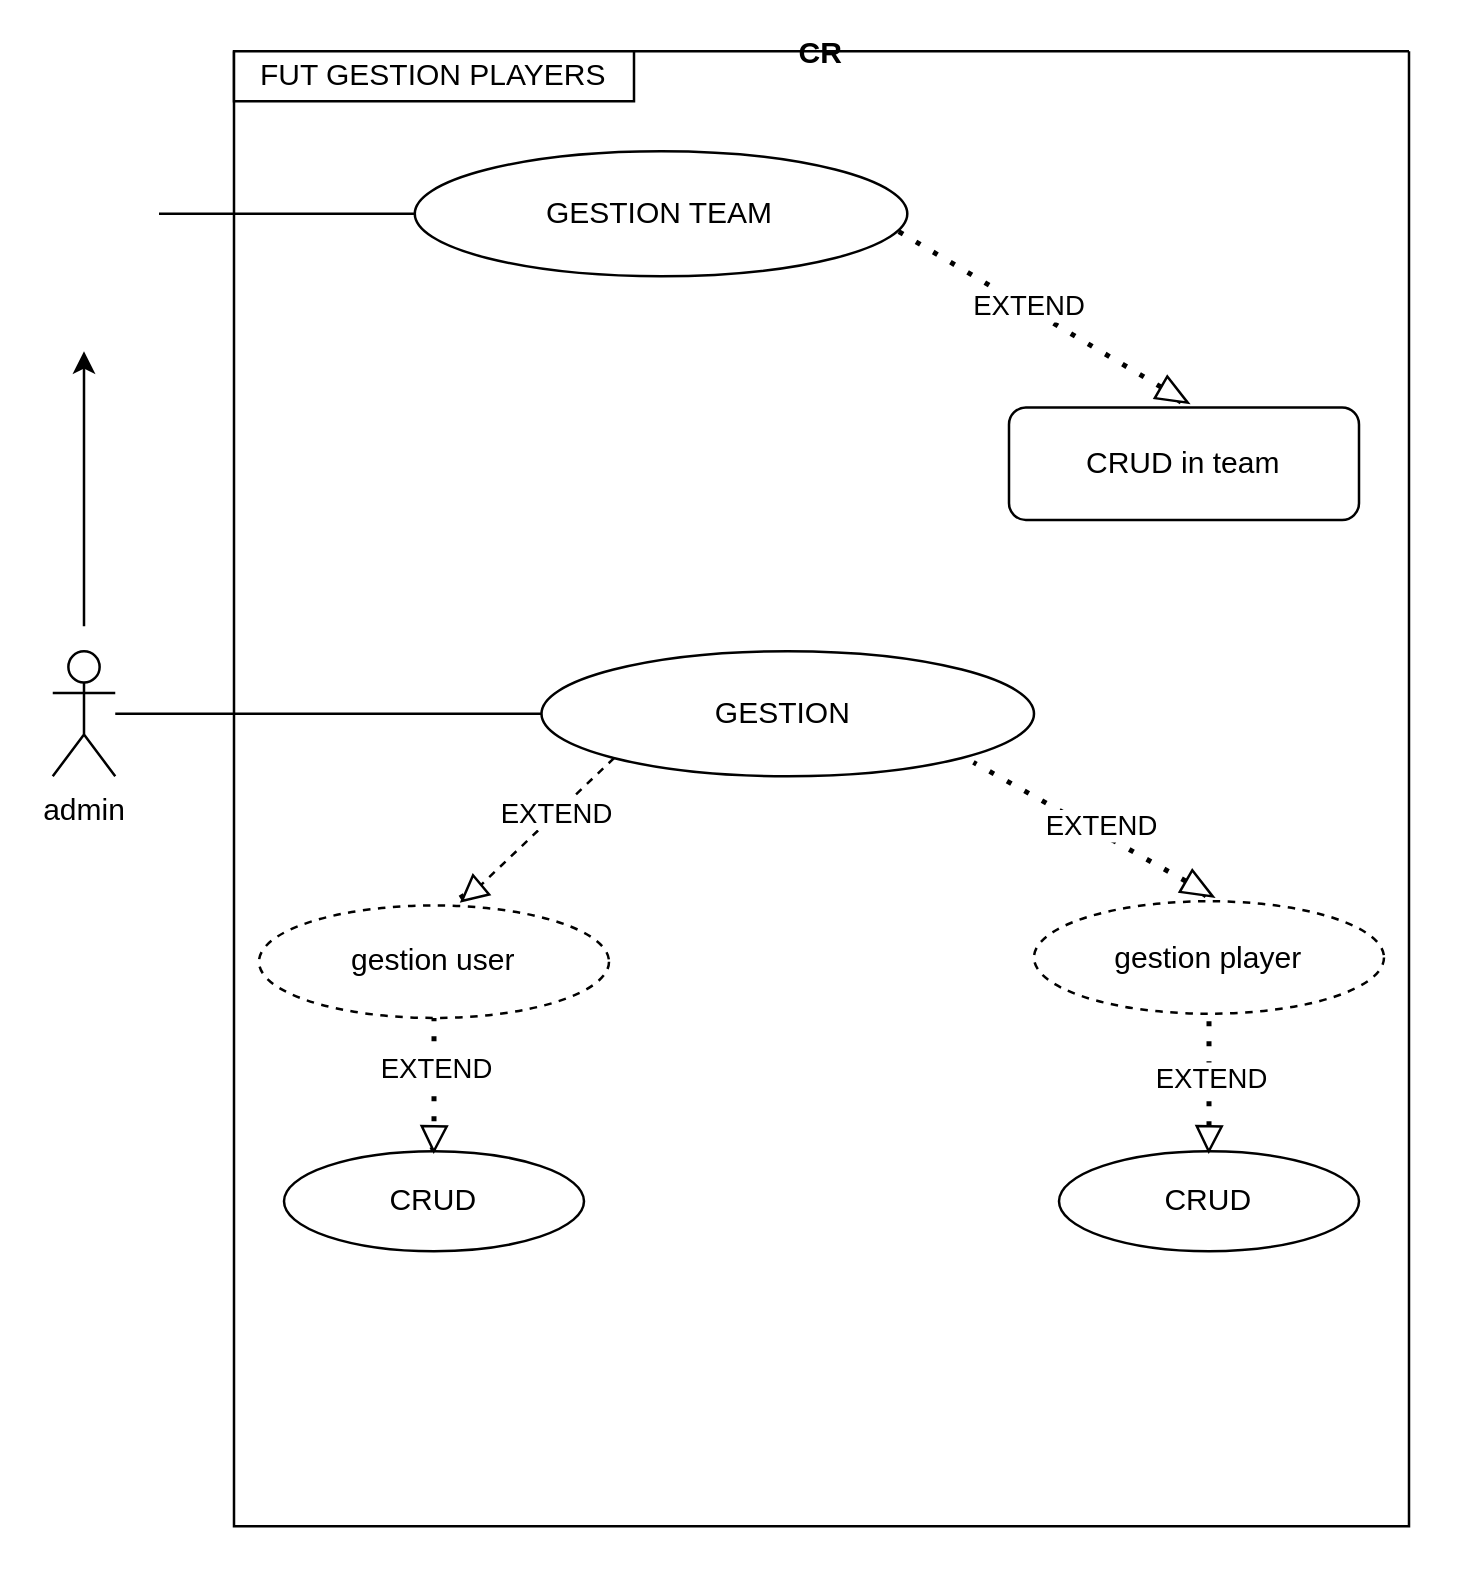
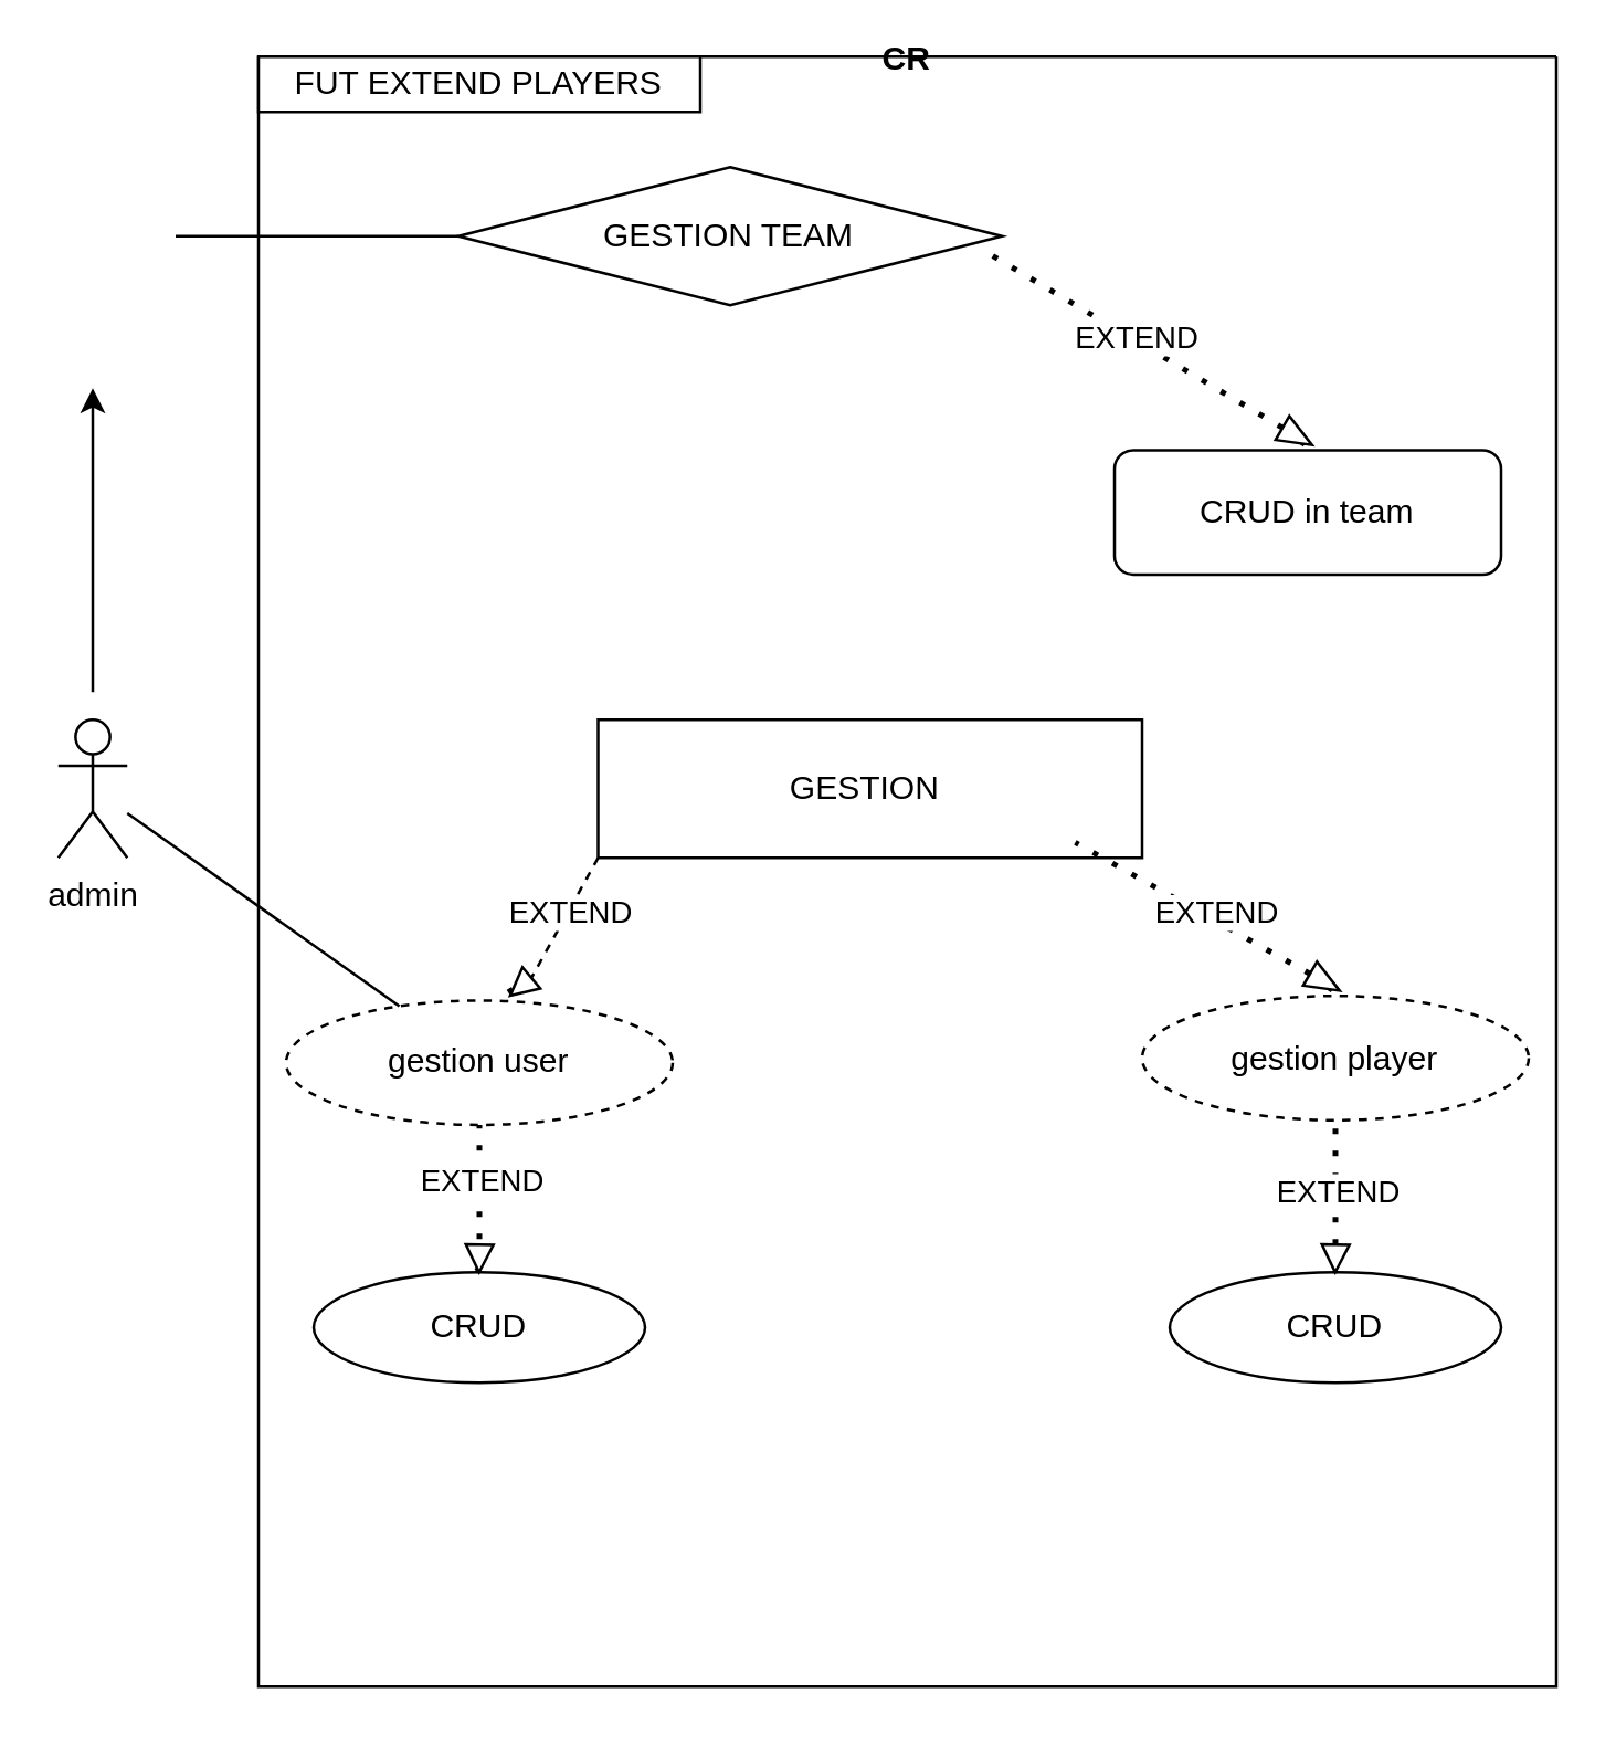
- <mxCell id="29" value="FUT GESTION PLAYERS" style="rounded=0;whiteSpace=wrap;html=1;" vertex="1" parent="2"><mxGeometry width="160" height="20" as="geometry" /></mxCell>
+ <mxCell id="29" value="FUT EXTEND PLAYERS" style="rounded=0;whiteSpace=wrap;html=1;" vertex="1" parent="2"><mxGeometry width="160" height="20" as="geometry" /></mxCell>
- <mxCell id="3" value="GESTION TEAM" style="ellipse;whiteSpace=wrap;html=1;" vertex="1" parent="2"><mxGeometry x="72.32" y="40" width="197" height="50" as="geometry" /></mxCell>
+ <mxCell id="3" value="GESTION TEAM" style="rhombus;whiteSpace=wrap;html=1;" vertex="1" parent="2"><mxGeometry x="72.32" y="40" width="197" height="50" as="geometry" /></mxCell>
- <mxCell id="33" value="" style="endArrow=none;html=1;rounded=0;entryX=0;entryY=0.5;entryDx=0;entryDy=0;" edge="1" parent="1" source="30" target="9"><mxGeometry width="50" height="50" relative="1" as="geometry"><mxPoint x="143" y="300" as="sourcePoint" /><mxPoint x="193" y="250" as="targetPoint" /></mxGeometry></mxCell>
+ <mxCell id="33" value="" style="endArrow=none;html=1;rounded=0;" edge="1" parent="1" source="30" target="15"><mxGeometry width="50" height="50" relative="1" as="geometry"><mxPoint x="143" y="300" as="sourcePoint" /><mxPoint x="193" y="250" as="targetPoint" /></mxGeometry></mxCell>
- <mxCell id="9" value="GESTION&amp;nbsp;" style="ellipse;whiteSpace=wrap;html=1;" vertex="1" parent="2"><mxGeometry x="123" y="240" width="197" height="50" as="geometry" /></mxCell>
+ <mxCell id="9" value="GESTION&amp;nbsp;" style="whiteSpace=wrap;html=1;rounded=0;" vertex="1" parent="2"><mxGeometry x="123" y="240" width="197" height="50" as="geometry" /></mxCell>
